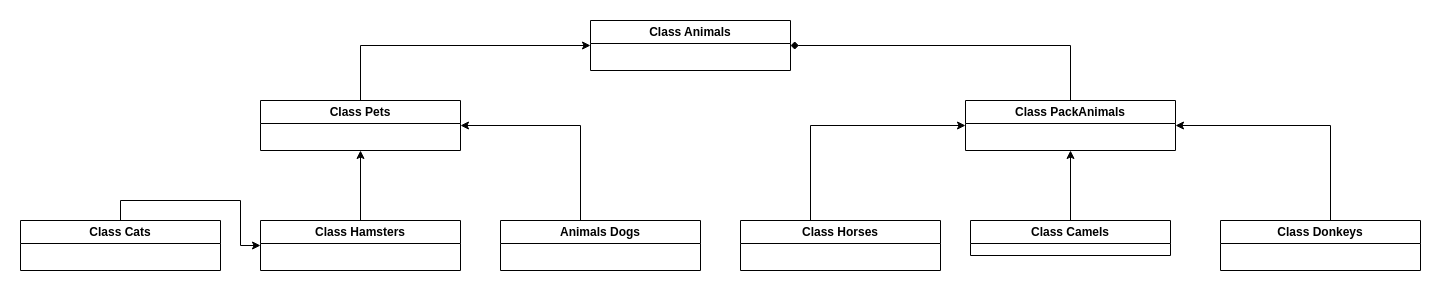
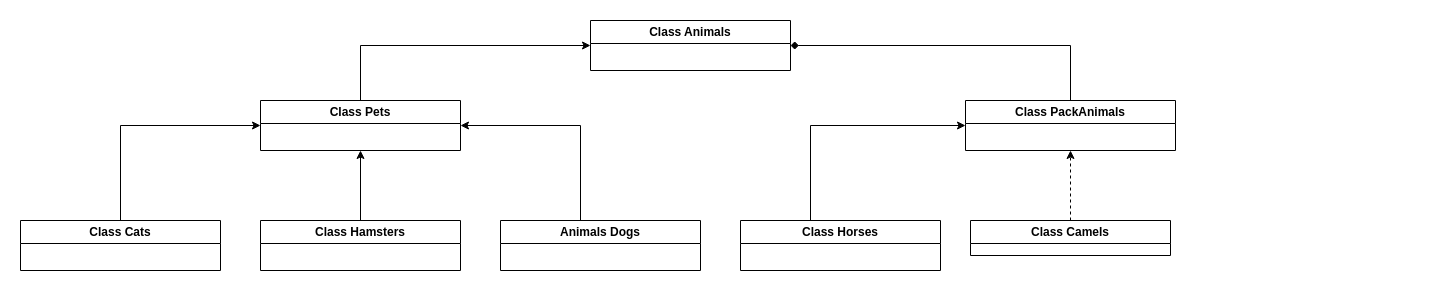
- <mxCell id="17" style="edgeStyle=orthogonalEdgeStyle;rounded=0;orthogonalLoop=1;jettySize=auto;html=1;entryX=1;entryY=0.5;entryDx=0;entryDy=0;" edge="1" parent="1" source="18" target="7"><mxGeometry relative="1" as="geometry"><Array as="points"><mxPoint x="1330" y="125" /></Array></mxGeometry></mxCell>
- <mxCell id="15" style="edgeStyle=orthogonalEdgeStyle;rounded=0;orthogonalLoop=1;jettySize=auto;html=1;entryX=0.5;entryY=1;entryDx=0;entryDy=0;" edge="1" parent="1" source="16" target="7"><mxGeometry relative="1" as="geometry" /></mxCell>
+ <mxCell id="15" style="edgeStyle=orthogonalEdgeStyle;rounded=0;orthogonalLoop=1;jettySize=auto;html=1;entryX=0.5;entryY=1;entryDx=0;entryDy=0;dashed=1;" edge="1" parent="1" source="16" target="7"><mxGeometry relative="1" as="geometry" /></mxCell>
- <mxCell id="8" style="edgeStyle=orthogonalEdgeStyle;rounded=0;orthogonalLoop=1;jettySize=auto;html=1;exitX=0.5;exitY=0;exitDx=0;exitDy=0;" edge="1" parent="1" source="9" target="11"><mxGeometry relative="1" as="geometry" /></mxCell>
+ <mxCell id="8" style="edgeStyle=orthogonalEdgeStyle;rounded=0;orthogonalLoop=1;jettySize=auto;html=1;exitX=0.5;exitY=0;exitDx=0;exitDy=0;entryX=0;entryY=0.5;entryDx=0;entryDy=0;" edge="1" parent="1" source="9" target="5"><mxGeometry relative="1" as="geometry" /></mxCell>
- <mxCell id="18" value="Class Donkeys" style="swimlane;whiteSpace=wrap;html=1;" vertex="1" parent="1"><mxGeometry x="1220" y="220" width="200" height="50" as="geometry" /></mxCell>
